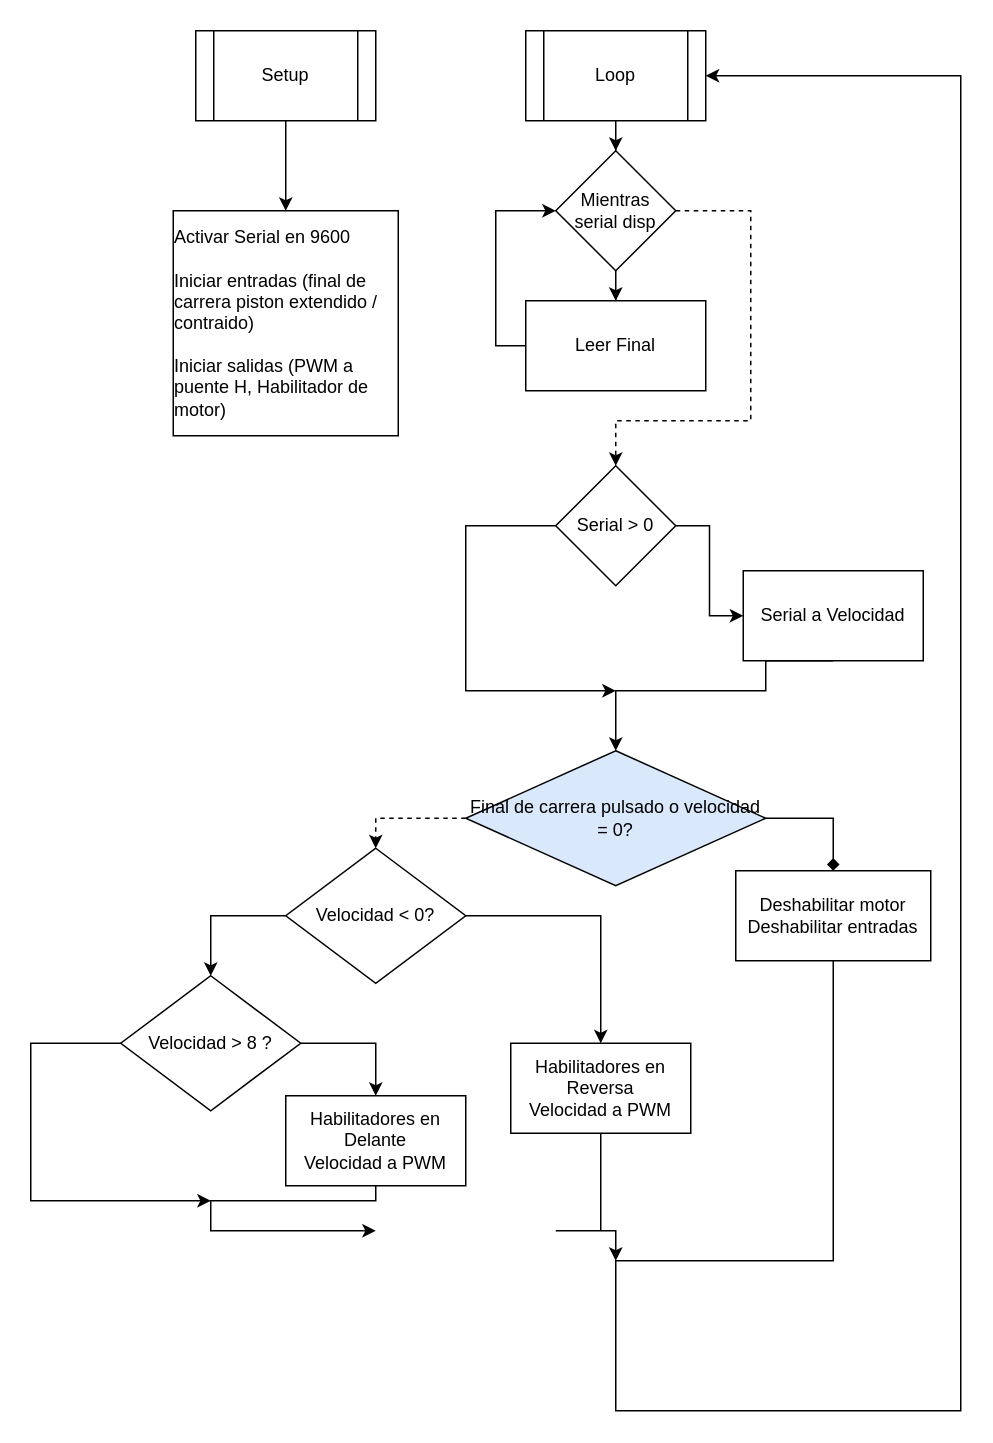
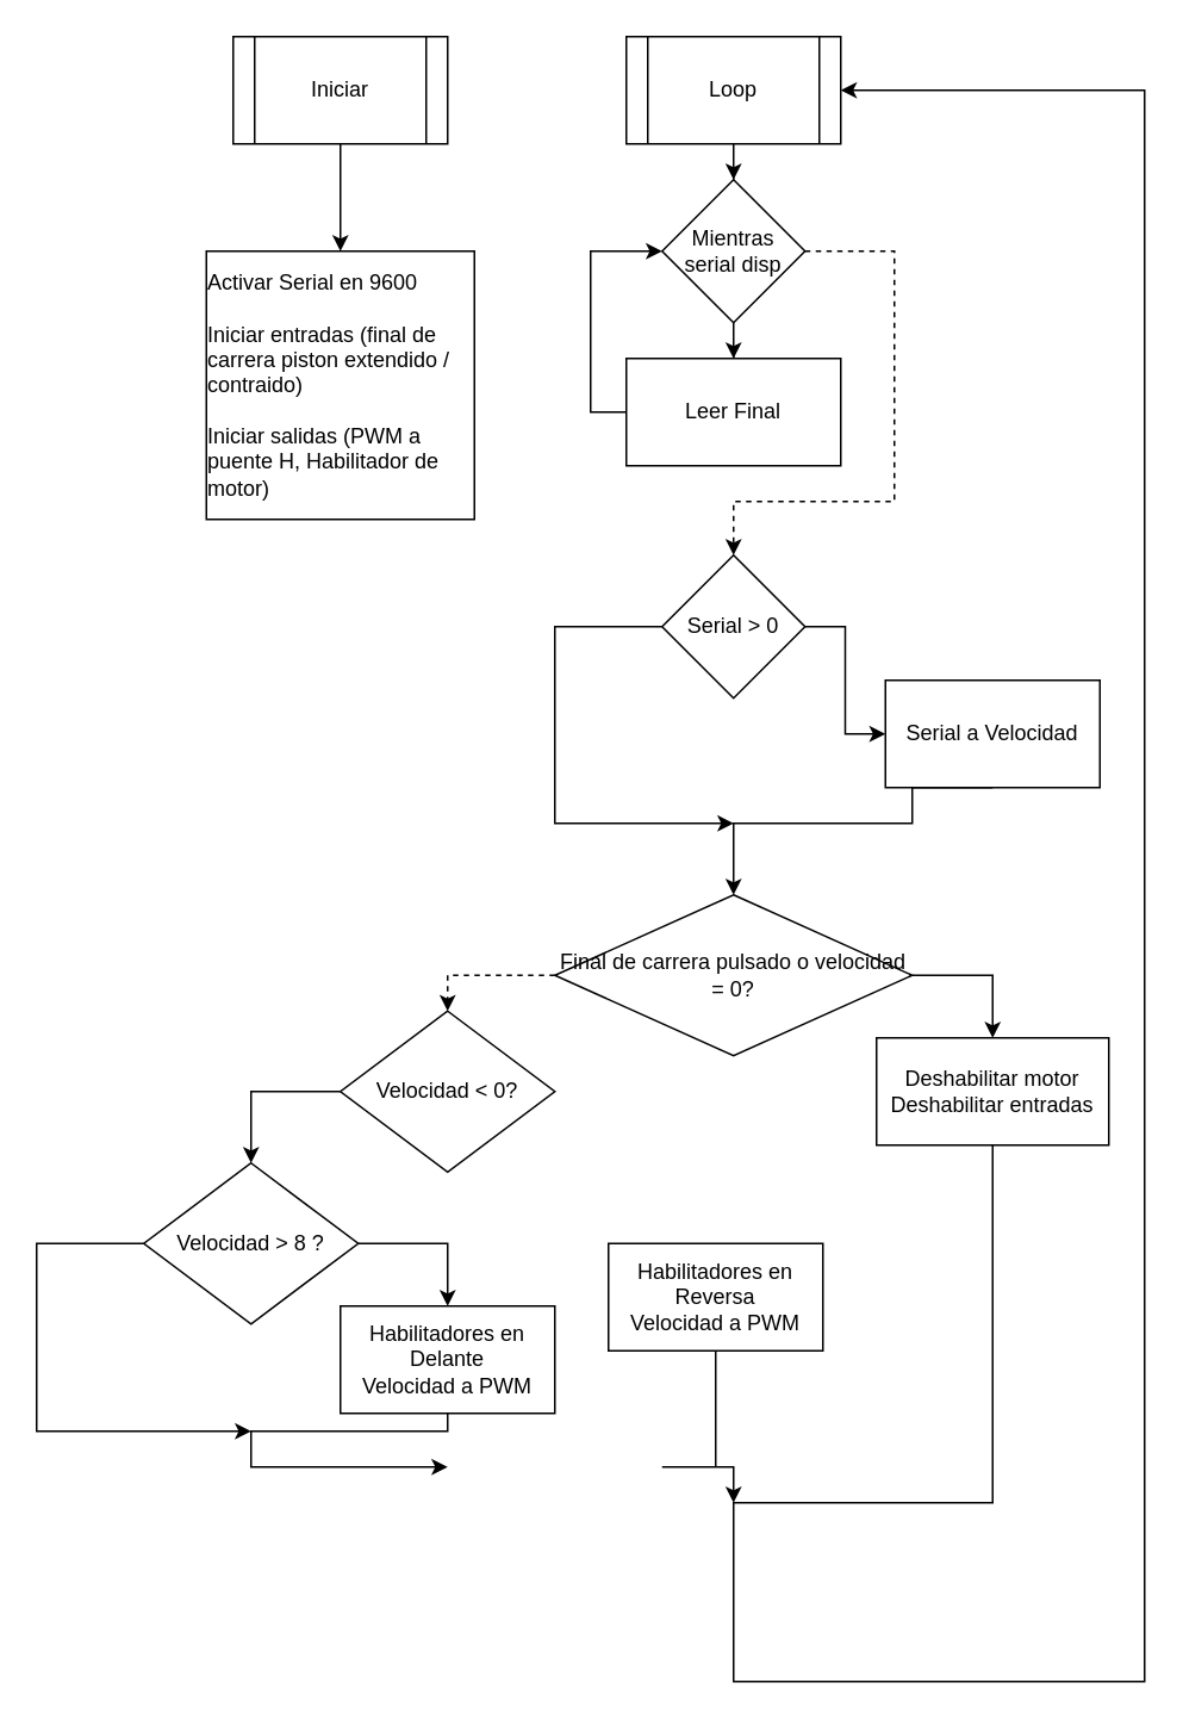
- <mxCell id="3" value="Setup" style="shape=process;whiteSpace=wrap;html=1;backgroundOutline=1;" parent="1" vertex="1"><mxGeometry x="130" y="20" width="120" height="60" as="geometry" /></mxCell>
+ <mxCell id="3" value="Iniciar" style="shape=process;whiteSpace=wrap;html=1;backgroundOutline=1;" parent="1" vertex="1"><mxGeometry x="130" y="20" width="120" height="60" as="geometry" /></mxCell>
- <mxCell id="19" value="Final de carrera pulsado o velocidad = 0?" style="rhombus;whiteSpace=wrap;html=1;fillColor=#dae8fc;" parent="1" vertex="1"><mxGeometry x="310" y="500" width="200" height="90" as="geometry" /></mxCell>
+ <mxCell id="19" value="Final de carrera pulsado o velocidad = 0?" style="rhombus;whiteSpace=wrap;html=1;" parent="1" vertex="1"><mxGeometry x="310" y="500" width="200" height="90" as="geometry" /></mxCell>
- <mxCell id="17" style="edgeStyle=orthogonalEdgeStyle;rounded=0;orthogonalLoop=1;jettySize=auto;html=1;exitX=1;exitY=0.5;exitDx=0;exitDy=0;entryX=0.5;entryY=0;entryDx=0;entryDy=0;endArrow=diamond;" parent="1" source="19" target="21" edge="1"><mxGeometry relative="1" as="geometry" /></mxCell>
+ <mxCell id="17" style="edgeStyle=orthogonalEdgeStyle;rounded=0;orthogonalLoop=1;jettySize=auto;html=1;exitX=1;exitY=0.5;exitDx=0;exitDy=0;entryX=0.5;entryY=0;entryDx=0;entryDy=0;" parent="1" source="19" target="21" edge="1"><mxGeometry relative="1" as="geometry" /></mxCell>
- <mxCell id="22" style="edgeStyle=orthogonalEdgeStyle;rounded=0;orthogonalLoop=1;jettySize=auto;html=1;exitX=1;exitY=0.5;exitDx=0;exitDy=0;entryX=0.5;entryY=0;entryDx=0;entryDy=0;" parent="1" source="24" target="26" edge="1"><mxGeometry relative="1" as="geometry" /></mxCell>
